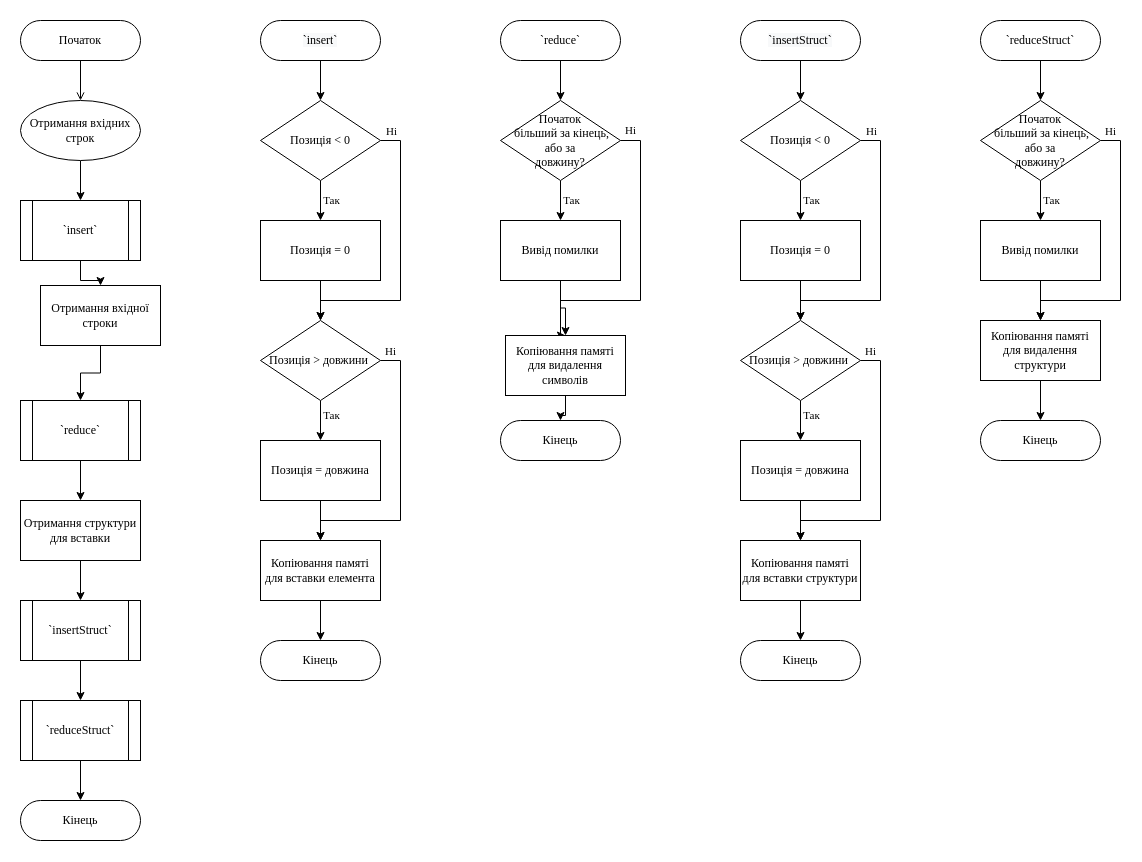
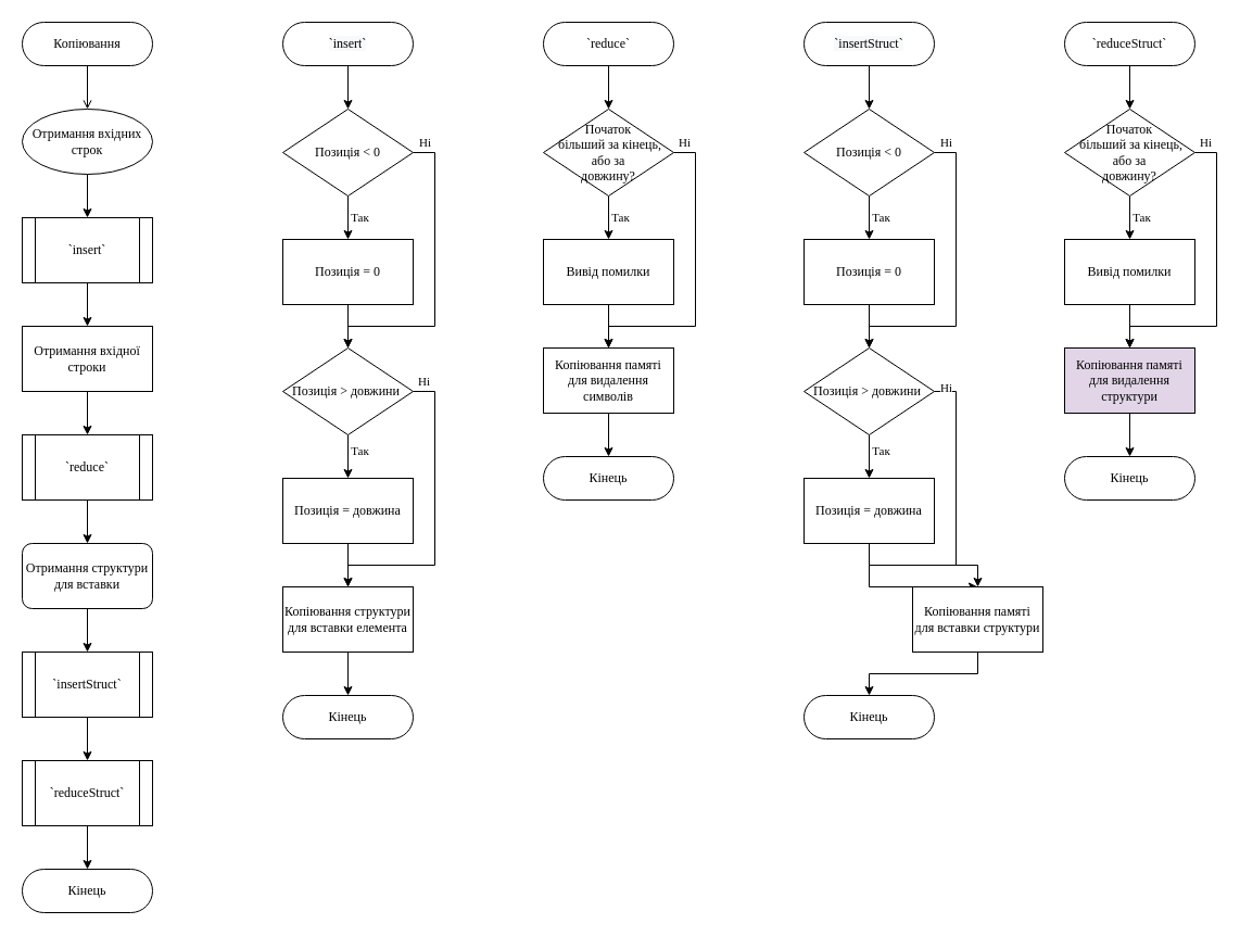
- <mxCell id="3" value="Початок" style="rounded=1;whiteSpace=wrap;html=1;arcSize=50;fontFamily=Times New Roman;labelBackgroundColor=none;" vertex="1" parent="1"><mxGeometry x="20" y="20" width="120" height="40" as="geometry" /></mxCell>
+ <mxCell id="3" value="Копіювання" style="rounded=1;whiteSpace=wrap;html=1;arcSize=50;fontFamily=Times New Roman;labelBackgroundColor=none;" vertex="1" parent="1"><mxGeometry x="20" y="20" width="120" height="40" as="geometry" /></mxCell>
- <mxCell id="9" value="Отримання вхідної строки" style="rounded=0;whiteSpace=wrap;html=1;fontFamily=Times New Roman;labelBackgroundColor=none;" vertex="1" parent="1"><mxGeometry x="40" y="285" width="120" height="60" as="geometry" /></mxCell>
+ <mxCell id="9" value="Отримання вхідної строки" style="rounded=0;whiteSpace=wrap;html=1;fontFamily=Times New Roman;labelBackgroundColor=none;" vertex="1" parent="1"><mxGeometry x="20" y="300" width="120" height="60" as="geometry" /></mxCell>
- <mxCell id="79" value="Копіювання памяті для видалення структури" style="rounded=0;whiteSpace=wrap;html=1;labelBackgroundColor=none;fontFamily=Times New Roman;fontColor=#000000;" vertex="1" parent="1"><mxGeometry x="980" y="320" width="120" height="60" as="geometry" /></mxCell>
+ <mxCell id="79" value="Копіювання памяті для видалення структури" style="rounded=0;whiteSpace=wrap;html=1;labelBackgroundColor=none;fontFamily=Times New Roman;fontColor=#000000;fillColor=#e1d5e7;" vertex="1" parent="1"><mxGeometry x="980" y="320" width="120" height="60" as="geometry" /></mxCell>
- <mxCell id="48" value="Копіювання памяті для видалення символів" style="rounded=0;whiteSpace=wrap;html=1;labelBackgroundColor=none;fontFamily=Times New Roman;fontColor=#000000;" vertex="1" parent="1"><mxGeometry x="505" y="335" width="120" height="60" as="geometry" /></mxCell>
+ <mxCell id="48" value="Копіювання памяті для видалення символів" style="rounded=0;whiteSpace=wrap;html=1;labelBackgroundColor=none;fontFamily=Times New Roman;fontColor=#000000;" vertex="1" parent="1"><mxGeometry x="500" y="320" width="120" height="60" as="geometry" /></mxCell>
- <mxCell id="13" value="Отримання структури для вставки" style="rounded=0;whiteSpace=wrap;html=1;fontFamily=Times New Roman;labelBackgroundColor=none;" vertex="1" parent="1"><mxGeometry x="20" y="500" width="120" height="60" as="geometry" /></mxCell>
+ <mxCell id="13" value="Отримання структури для вставки" style="whiteSpace=wrap;html=1;fontFamily=Times New Roman;labelBackgroundColor=none;rounded=1;" vertex="1" parent="1"><mxGeometry x="20" y="500" width="120" height="60" as="geometry" /></mxCell>
- <mxCell id="36" value="Копіювання памяті&lt;br&gt;для вставки елемента" style="rounded=0;whiteSpace=wrap;html=1;labelBackgroundColor=none;fontFamily=Times New Roman;fontColor=#000000;" vertex="1" parent="1"><mxGeometry x="260" y="540" width="120" height="60" as="geometry" /></mxCell>
+ <mxCell id="36" value="Копіювання структури&lt;br&gt;для вставки елемента" style="rounded=0;whiteSpace=wrap;html=1;labelBackgroundColor=none;fontFamily=Times New Roman;fontColor=#000000;" vertex="1" parent="1"><mxGeometry x="260" y="540" width="120" height="60" as="geometry" /></mxCell>
- <mxCell id="67" value="Копіювання памяті&lt;br&gt;для вставки структури" style="rounded=0;whiteSpace=wrap;html=1;labelBackgroundColor=none;fontFamily=Times New Roman;fontColor=#000000;" vertex="1" parent="1"><mxGeometry x="740" y="540" width="120" height="60" as="geometry" /></mxCell>
+ <mxCell id="67" value="Копіювання памяті&lt;br&gt;для вставки структури" style="rounded=0;whiteSpace=wrap;html=1;labelBackgroundColor=none;fontFamily=Times New Roman;fontColor=#000000;" vertex="1" parent="1"><mxGeometry x="840" y="540" width="120" height="60" as="geometry" /></mxCell>
